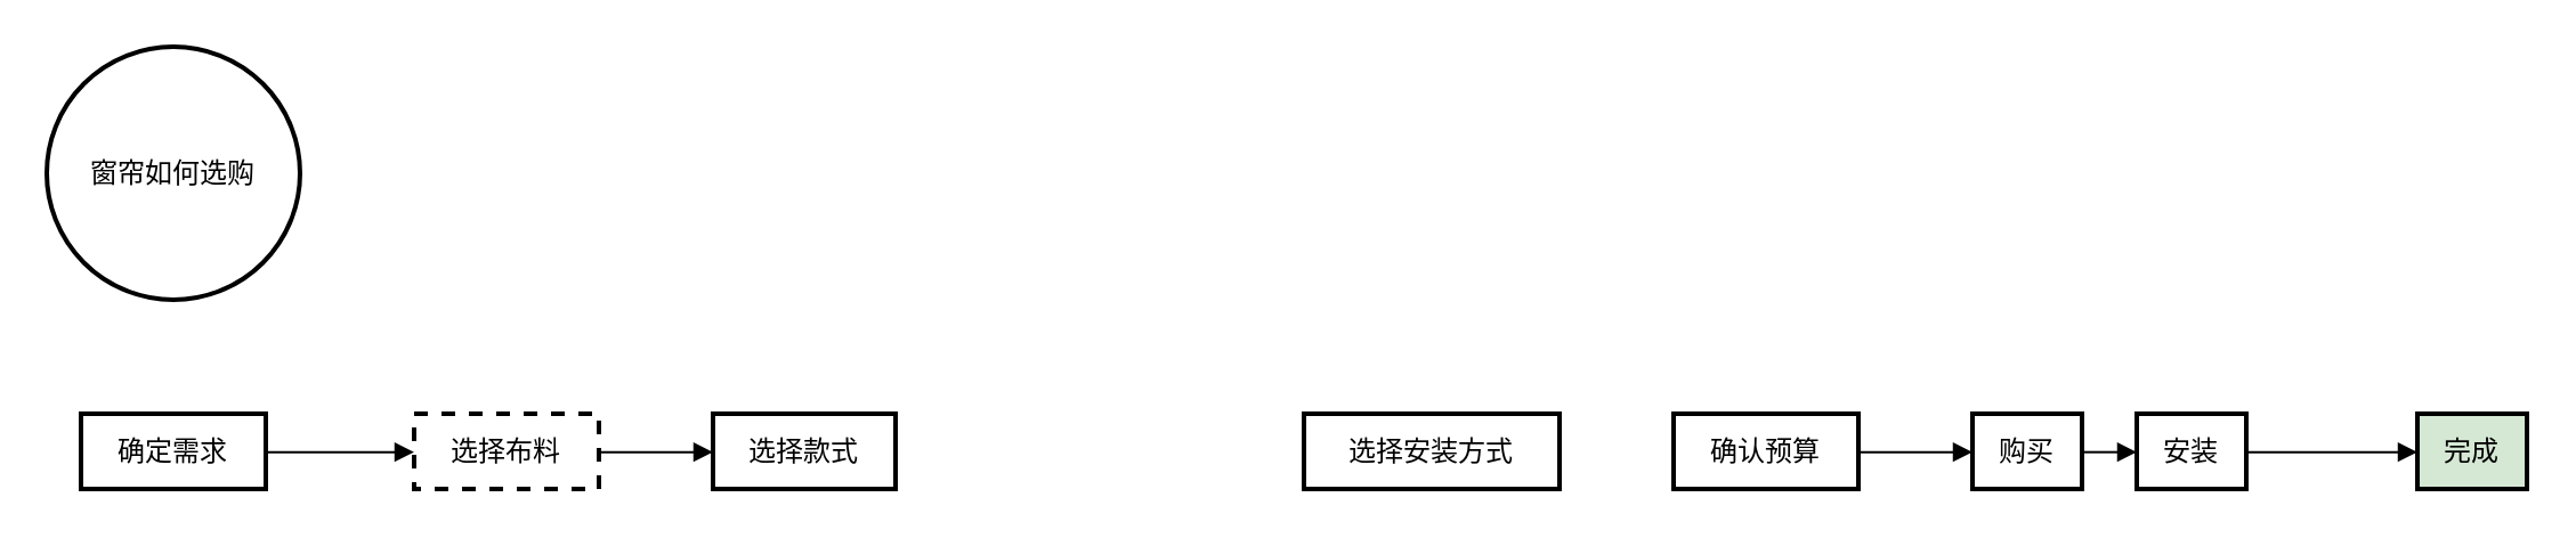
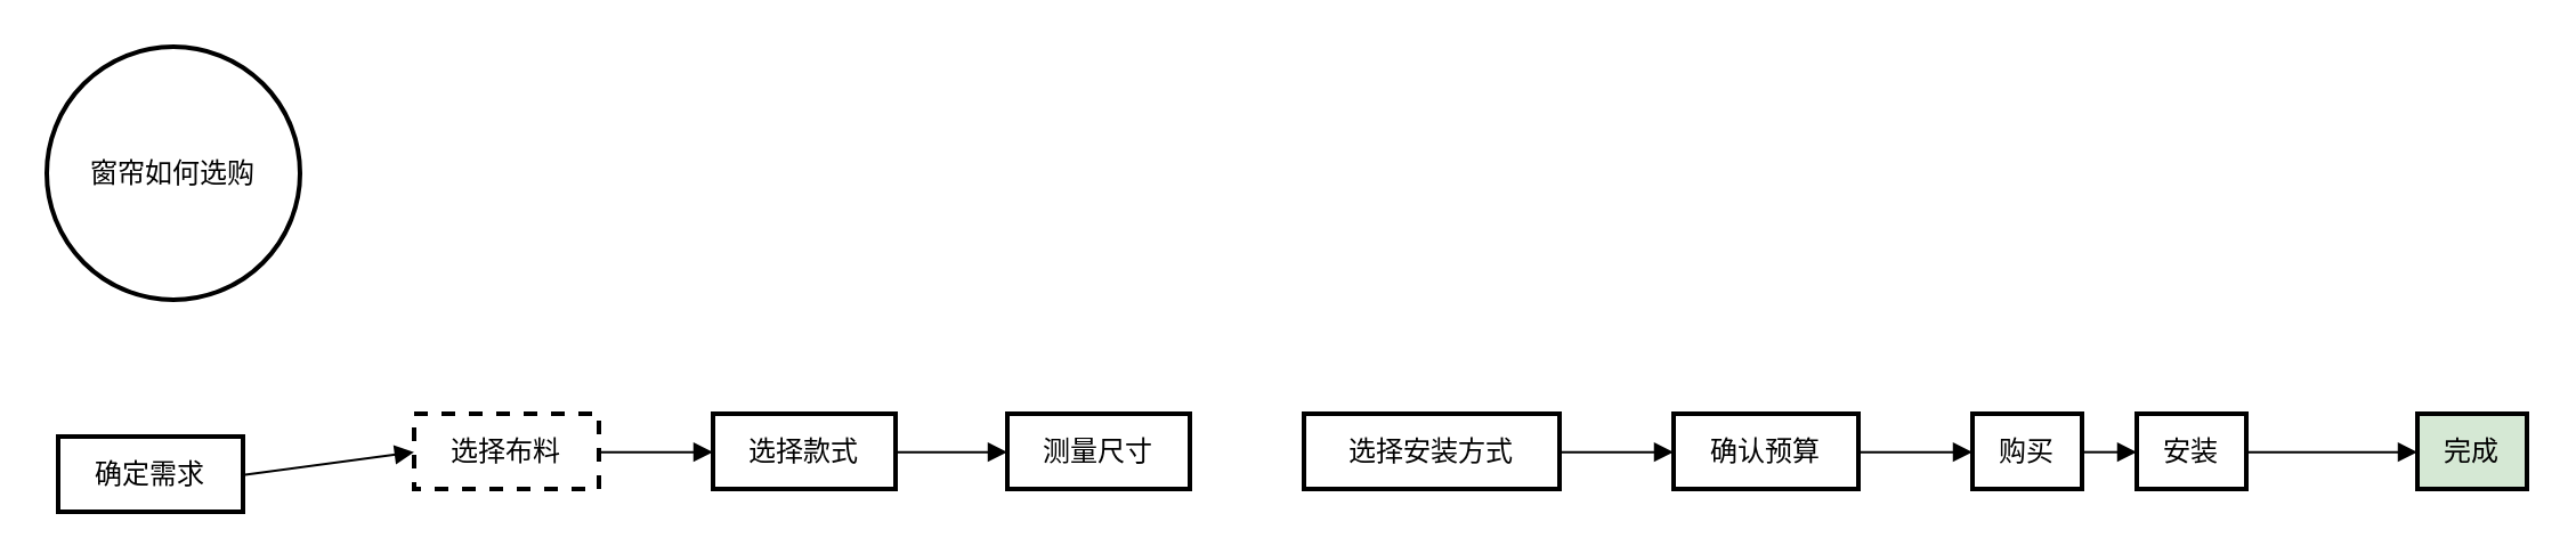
- <mxCell id="3" value="确定需求" style="whiteSpace=wrap;strokeWidth=2;" vertex="1" parent="1"><mxGeometry x="35" y="181" width="81" height="33" as="geometry" /></mxCell>
+ <mxCell id="3" value="确定需求" style="whiteSpace=wrap;strokeWidth=2;" vertex="1" parent="1"><mxGeometry x="25" y="191" width="81" height="33" as="geometry" /></mxCell>
+ <mxCell id="6" value="测量尺寸" style="whiteSpace=wrap;strokeWidth=2;" vertex="1" parent="1"><mxGeometry x="441" y="181" width="80" height="33" as="geometry" /></mxCell>
+ <mxCell id="14" value="" style="curved=1;startArrow=none;endArrow=block;exitX=0.99;exitY=0.51;entryX=0.01;entryY=0.51;" edge="1" parent="1" source="5" target="6"><mxGeometry relative="1" as="geometry"><Array as="points" /></mxGeometry></mxCell>
+ <mxCell id="15" value="" style="curved=1;startArrow=none;endArrow=block;exitX=1;exitY=0.51;entryX=0;entryY=0.51;" edge="1" parent="1" source="7" target="8"><mxGeometry relative="1" as="geometry"><Array as="points" /></mxGeometry></mxCell>
